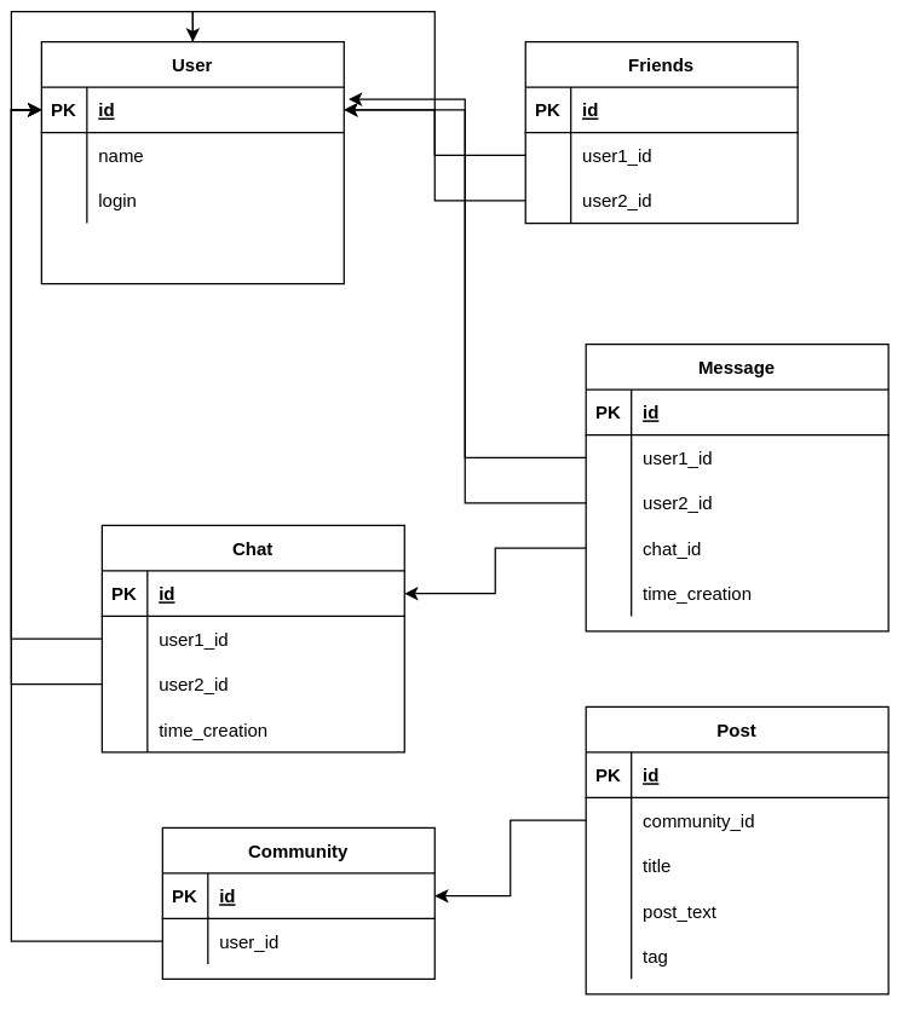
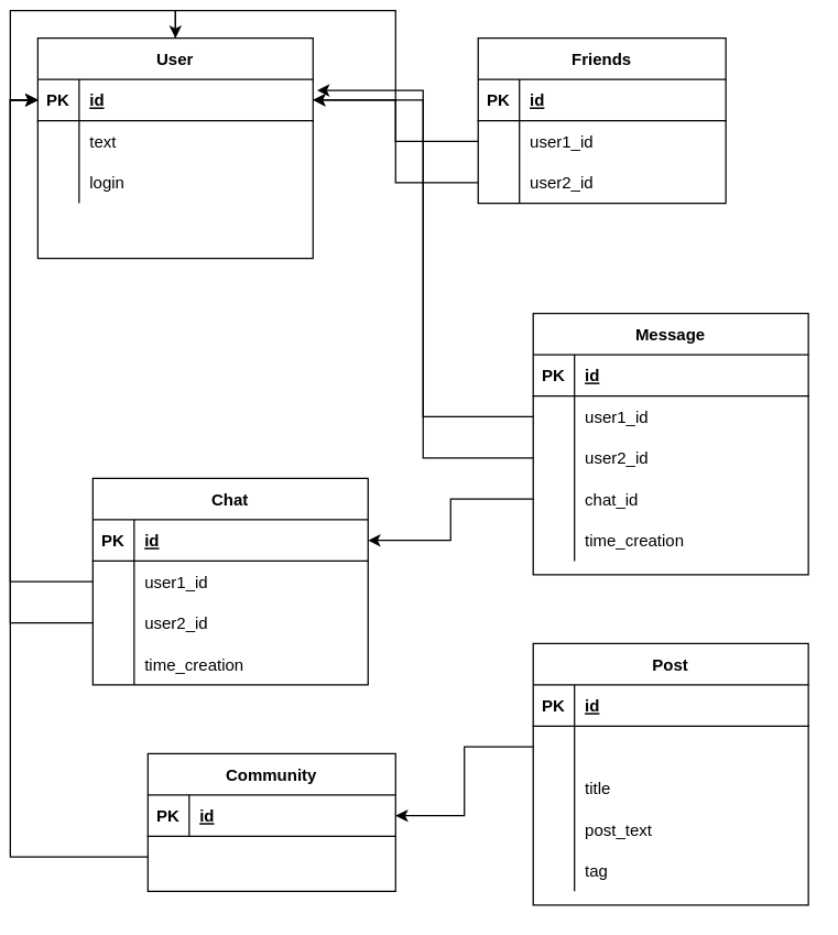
- <mxCell id="52" value="name" style="shape=partialRectangle;connectable=0;fillColor=none;top=0;left=0;bottom=0;right=0;align=left;spacingLeft=6;overflow=hidden;" vertex="1" parent="50"><mxGeometry x="30" width="170" height="30" as="geometry" /></mxCell>
+ <mxCell id="52" value="text" style="shape=partialRectangle;connectable=0;fillColor=none;top=0;left=0;bottom=0;right=0;align=left;spacingLeft=6;overflow=hidden;" vertex="1" parent="50"><mxGeometry x="30" width="170" height="30" as="geometry" /></mxCell>
- <mxCell id="67" value="community_id" style="shape=partialRectangle;connectable=0;fillColor=none;top=0;left=0;bottom=0;right=0;align=left;spacingLeft=6;overflow=hidden;" vertex="1" parent="65"><mxGeometry x="30" width="170" height="30" as="geometry" /></mxCell>
- <mxCell id="83" value="user_id" style="shape=partialRectangle;connectable=0;fillColor=none;top=0;left=0;bottom=0;right=0;align=left;spacingLeft=6;overflow=hidden;" vertex="1" parent="81"><mxGeometry x="30" width="150" height="30" as="geometry" /></mxCell>
